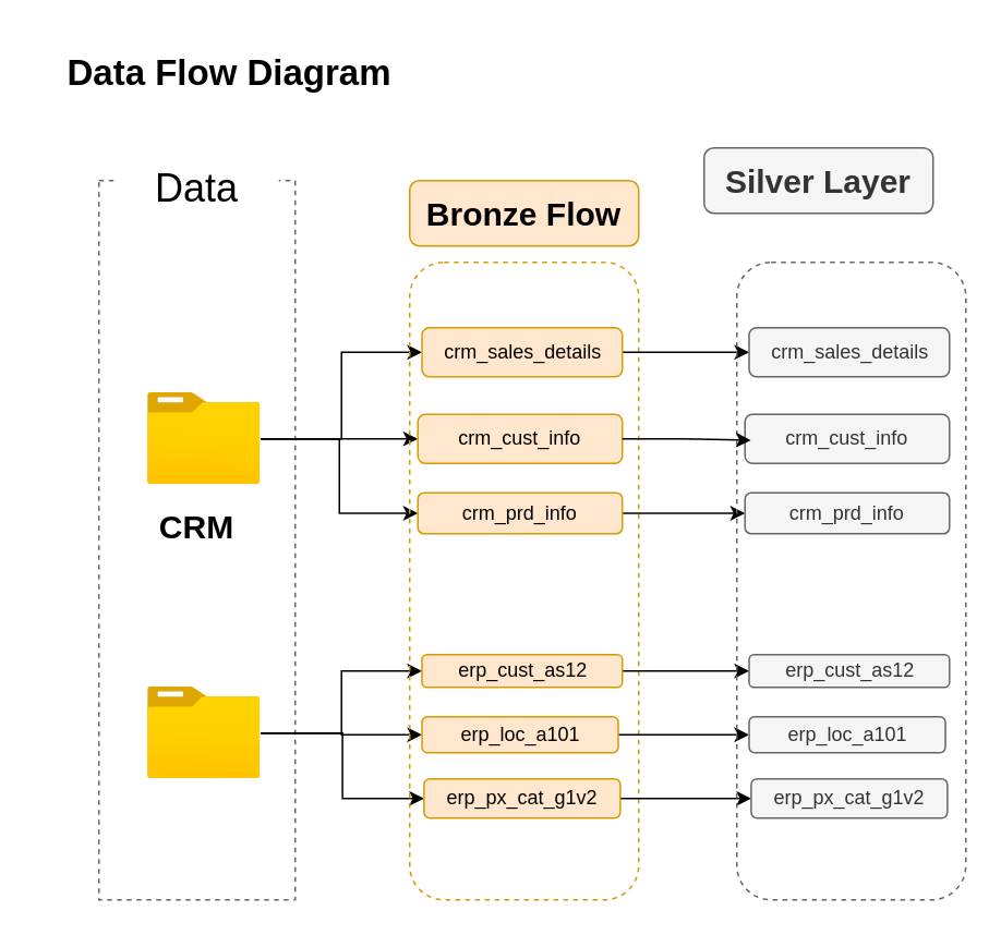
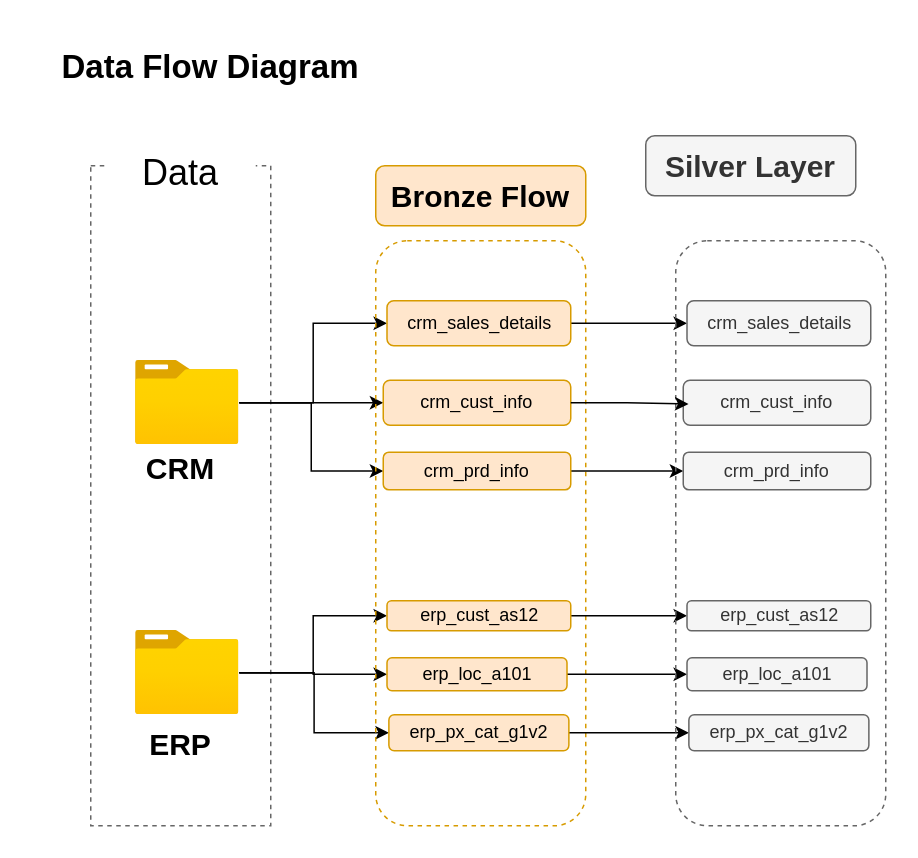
- <mxCell id="13" value="&lt;b&gt;&lt;font style=&quot;font-size: 20px;&quot;&gt;CRM&lt;/font&gt;&lt;/b&gt;" style="text;html=1;align=center;verticalAlign=middle;whiteSpace=wrap;rounded=0;" parent="1" vertex="1"><mxGeometry x="90" y="306" width="60" height="30" as="geometry" /></mxCell>
+ <mxCell id="13" value="&lt;b&gt;&lt;font style=&quot;font-size: 20px;&quot;&gt;CRM&lt;/font&gt;&lt;/b&gt;" style="text;html=1;align=center;verticalAlign=middle;whiteSpace=wrap;rounded=0;" parent="1" vertex="1"><mxGeometry x="90" y="296" width="60" height="30" as="geometry" /></mxCell>
+ <mxCell id="14" value="&lt;font style=&quot;font-size: 20px;&quot;&gt;&lt;b&gt;ERP&lt;/b&gt;&lt;/font&gt;" style="text;html=1;align=center;verticalAlign=middle;whiteSpace=wrap;rounded=0;" parent="1" vertex="1"><mxGeometry x="90" y="480" width="60" height="30" as="geometry" /></mxCell>
